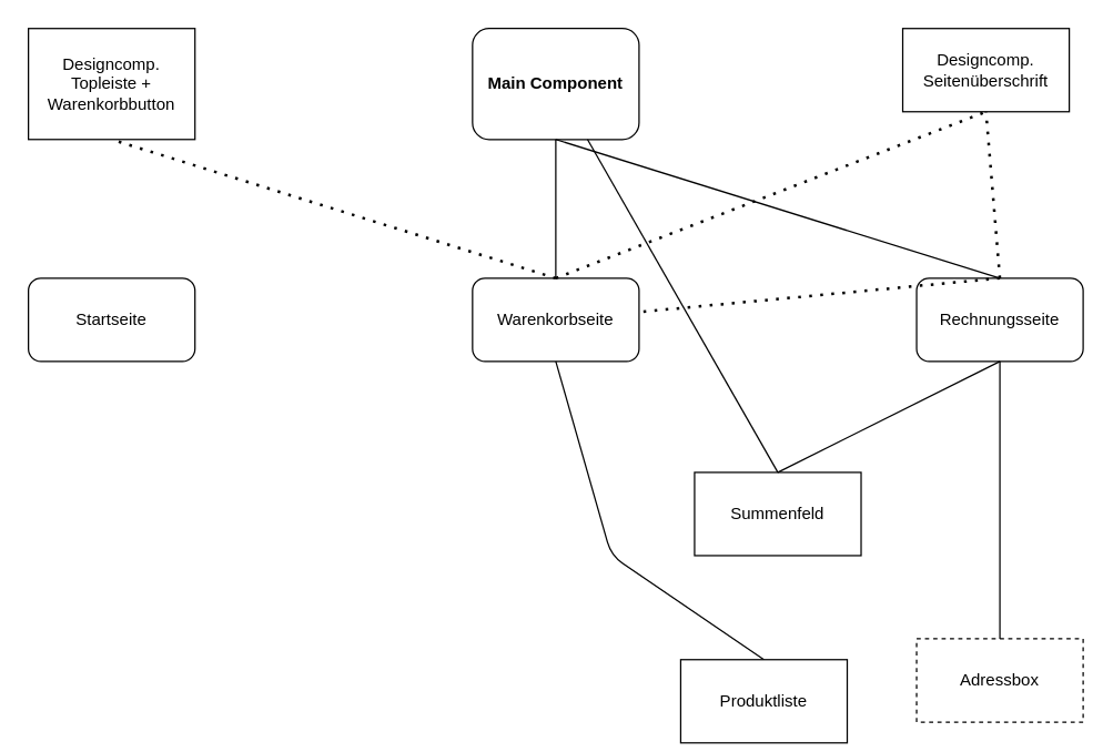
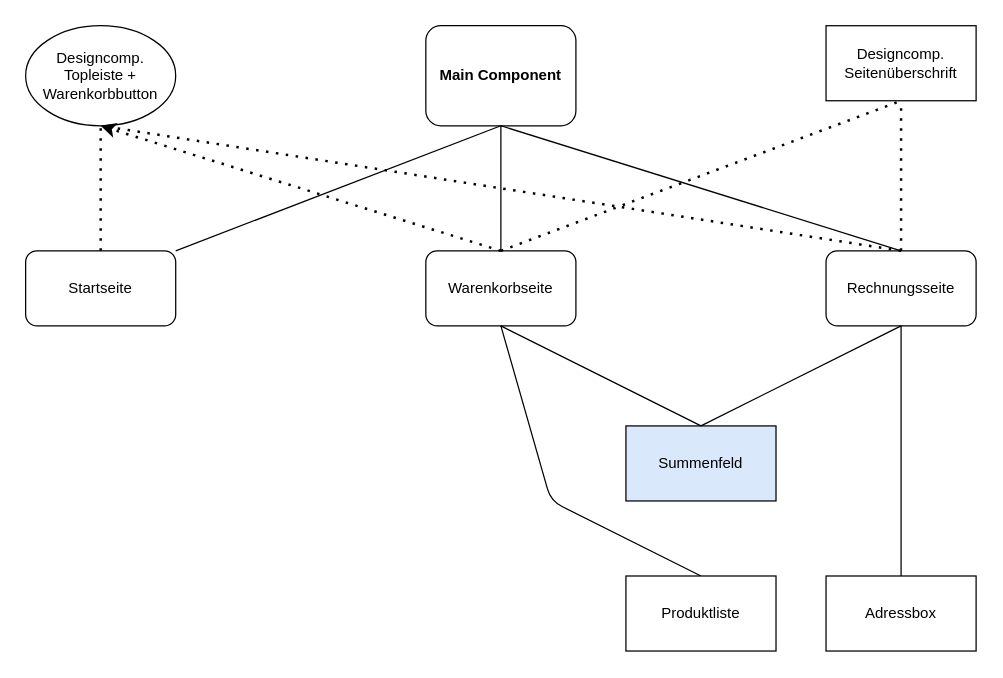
- <mxCell id="17" value="Designcomp.&lt;br&gt;Seitenüberschrift" style="rounded=0;whiteSpace=wrap;html=1;" vertex="1" parent="1"><mxGeometry x="650" y="20" width="120" height="60" as="geometry" /></mxCell>
+ <mxCell id="17" value="Designcomp.&lt;br&gt;Seitenüberschrift" style="rounded=0;whiteSpace=wrap;html=1;" vertex="1" parent="1"><mxGeometry x="660" y="20" width="120" height="60" as="geometry" /></mxCell>
- <mxCell id="6" value="Designcomp.&lt;br&gt;Topleiste + Warenkorbbutton" style="rounded=0;whiteSpace=wrap;html=1;" vertex="1" parent="1"><mxGeometry x="20" y="20" width="120" height="80" as="geometry" /></mxCell>
+ <mxCell id="6" value="Designcomp.&lt;br&gt;Topleiste + Warenkorbbutton" style="ellipse;whiteSpace=wrap;html=1;" vertex="1" parent="1"><mxGeometry x="20" y="20" width="120" height="80" as="geometry" /></mxCell>
- <mxCell id="11" value="" style="endArrow=none;dashed=1;html=1;dashPattern=1 3;strokeWidth=2;exitX=0.5;exitY=0;exitDx=0;exitDy=0;entryX=0.5;entryY=1;entryDx=0;entryDy=0;" edge="1" parent="1" source="4" target="6"><mxGeometry width="50" height="50" relative="1" as="geometry"><mxPoint x="380" y="410" as="sourcePoint" /><mxPoint x="140" y="110" as="targetPoint" /></mxGeometry></mxCell>
+ <mxCell id="11" value="" style="endArrow=classic;dashed=1;html=1;dashPattern=1 3;strokeWidth=2;exitX=0.5;exitY=0;exitDx=0;exitDy=0;entryX=0.5;entryY=1;entryDx=0;entryDy=0;" edge="1" parent="1" source="4" target="6"><mxGeometry width="50" height="50" relative="1" as="geometry"><mxPoint x="380" y="410" as="sourcePoint" /><mxPoint x="140" y="110" as="targetPoint" /></mxGeometry></mxCell>
+ <mxCell id="10" value="" style="endArrow=none;dashed=1;html=1;dashPattern=1 3;strokeWidth=2;entryX=0.5;entryY=1;entryDx=0;entryDy=0;" edge="1" parent="1" source="3" target="6"><mxGeometry width="50" height="50" relative="1" as="geometry"><mxPoint x="380" y="410" as="sourcePoint" /><mxPoint x="430" y="360" as="targetPoint" /></mxGeometry></mxCell>
+ <mxCell id="7" value="" style="endArrow=none;html=1;entryX=0.5;entryY=1;entryDx=0;entryDy=0;exitX=1;exitY=0;exitDx=0;exitDy=0;" edge="1" parent="1" source="3" target="2"><mxGeometry width="50" height="50" relative="1" as="geometry"><mxPoint x="210" y="178" as="sourcePoint" /><mxPoint x="390" y="110" as="targetPoint" /></mxGeometry></mxCell>
- <mxCell id="12" value="" style="endArrow=none;dashed=1;html=1;dashPattern=1 3;strokeWidth=2;exitX=0.5;exitY=0;exitDx=0;exitDy=0;" edge="1" parent="1" source="5" target="4"><mxGeometry width="50" height="50" relative="1" as="geometry"><mxPoint x="380" y="410" as="sourcePoint" /><mxPoint x="430" y="360" as="targetPoint" /></mxGeometry></mxCell>
+ <mxCell id="12" value="" style="endArrow=none;dashed=1;html=1;dashPattern=1 3;strokeWidth=2;entryX=0.5;entryY=1;entryDx=0;entryDy=0;exitX=0.5;exitY=0;exitDx=0;exitDy=0;" edge="1" parent="1" source="5" target="6"><mxGeometry width="50" height="50" relative="1" as="geometry"><mxPoint x="380" y="410" as="sourcePoint" /><mxPoint x="430" y="360" as="targetPoint" /></mxGeometry></mxCell>
- <mxCell id="21" value="" style="endArrow=none;html=1;exitX=0.5;exitY=0;exitDx=0;exitDy=0;" edge="1" parent="1" source="20" target="2"><mxGeometry width="50" height="50" relative="1" as="geometry"><mxPoint x="380" y="390" as="sourcePoint" /><mxPoint x="430" y="340" as="targetPoint" /></mxGeometry></mxCell>
+ <mxCell id="21" value="" style="endArrow=none;html=1;entryX=0.5;entryY=1;entryDx=0;entryDy=0;exitX=0.5;exitY=0;exitDx=0;exitDy=0;" edge="1" parent="1" source="20" target="4"><mxGeometry width="50" height="50" relative="1" as="geometry"><mxPoint x="380" y="390" as="sourcePoint" /><mxPoint x="430" y="340" as="targetPoint" /></mxGeometry></mxCell>
- <mxCell id="20" value="Summenfeld" style="rounded=0;whiteSpace=wrap;html=1;" vertex="1" parent="1"><mxGeometry x="500" y="340" width="120" height="60" as="geometry" /></mxCell>
+ <mxCell id="20" value="Summenfeld" style="rounded=0;whiteSpace=wrap;html=1;fillColor=#dae8fc;" vertex="1" parent="1"><mxGeometry x="500" y="340" width="120" height="60" as="geometry" /></mxCell>
- <mxCell id="16" value="Adressbox" style="rounded=0;whiteSpace=wrap;html=1;dashed=1;" vertex="1" parent="1"><mxGeometry x="660" y="460" width="120" height="60" as="geometry" /></mxCell>
+ <mxCell id="16" value="Adressbox" style="rounded=0;whiteSpace=wrap;html=1;" vertex="1" parent="1"><mxGeometry x="660" y="460" width="120" height="60" as="geometry" /></mxCell>
- <mxCell id="14" value="Produktliste" style="rounded=0;whiteSpace=wrap;html=1;" vertex="1" parent="1"><mxGeometry x="490" y="475" width="120" height="60" as="geometry" /></mxCell>
+ <mxCell id="14" value="Produktliste" style="rounded=0;whiteSpace=wrap;html=1;" vertex="1" parent="1"><mxGeometry x="500" y="460" width="120" height="60" as="geometry" /></mxCell>
